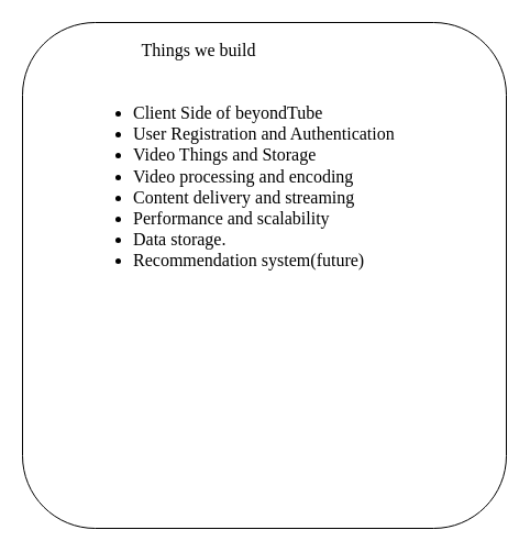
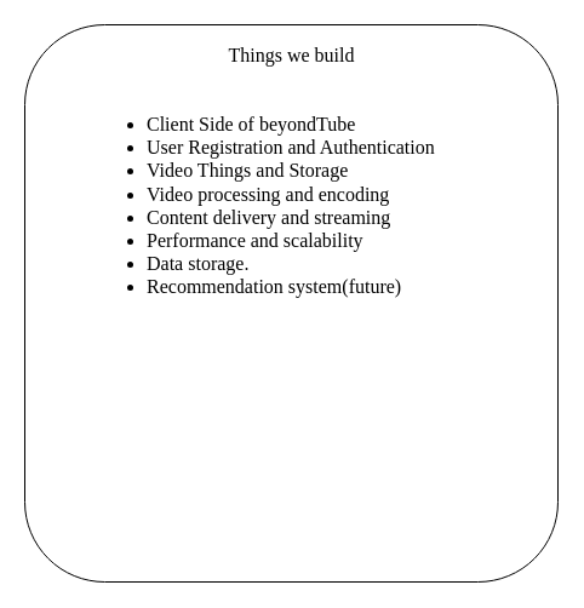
- <mxCell id="3" value="Things we build" style="text;html=1;strokeColor=none;fillColor=none;align=center;verticalAlign=middle;whiteSpace=wrap;rounded=0;fontSize=16;fontFamily=Comic Sans MS;" vertex="1" parent="1"><mxGeometry x="102.5" y="30" width="155" height="30" as="geometry" /></mxCell>
+ <mxCell id="3" value="Things we build" style="text;html=1;strokeColor=none;fillColor=none;align=center;verticalAlign=middle;whiteSpace=wrap;rounded=0;fontSize=16;fontFamily=Comic Sans MS;" vertex="1" parent="1"><mxGeometry x="162.5" y="30" width="155" height="30" as="geometry" /></mxCell>
